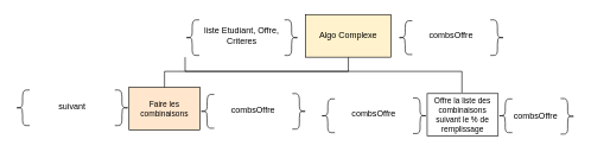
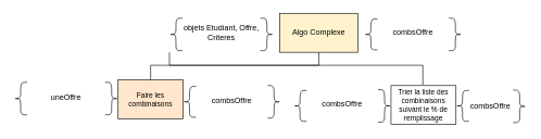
- <mxCell id="8" value="liste Etudiant, Offre, Criteres" style="text;html=1;strokeColor=none;fillColor=none;align=center;verticalAlign=middle;whiteSpace=wrap;rounded=0;" vertex="1" parent="7"><mxGeometry x="10" y="5" width="140" height="35" as="geometry" /></mxCell>
+ <mxCell id="8" value="objets Etudiant, Offre, Criteres" style="text;html=1;strokeColor=none;fillColor=none;align=center;verticalAlign=middle;whiteSpace=wrap;rounded=0;" vertex="1" parent="7"><mxGeometry x="10" y="5" width="140" height="35" as="geometry" /></mxCell>
- <mxCell id="20" value="suivant" style="text;html=1;strokeColor=none;fillColor=none;align=center;verticalAlign=middle;whiteSpace=wrap;rounded=0;" vertex="1" parent="19"><mxGeometry x="10" y="5" width="140" height="35" as="geometry" /></mxCell>
+ <mxCell id="20" value="uneOffre" style="text;html=1;strokeColor=none;fillColor=none;align=center;verticalAlign=middle;whiteSpace=wrap;rounded=0;" vertex="1" parent="19"><mxGeometry x="10" y="5" width="140" height="35" as="geometry" /></mxCell>
- <mxCell id="2" value="Offre la liste des combinaisons suivant le % de remplissage" style="whiteSpace=wrap;html=1;align=center;verticalAlign=middle;treeFolding=1;treeMoving=1;newEdgeStyle={&quot;edgeStyle&quot;:&quot;elbowEdgeStyle&quot;,&quot;startArrow&quot;:&quot;none&quot;,&quot;endArrow&quot;:&quot;none&quot;};fontFamily=Helvetica;fontSize=11;fontColor=default;" vertex="1" parent="1"><mxGeometry x="600" y="131.25" width="100" height="60" as="geometry" /></mxCell>
+ <mxCell id="2" value="Trier la liste des combinaisons suivant le % de remplissage" style="whiteSpace=wrap;html=1;align=center;verticalAlign=middle;treeFolding=1;treeMoving=1;newEdgeStyle={&quot;edgeStyle&quot;:&quot;elbowEdgeStyle&quot;,&quot;startArrow&quot;:&quot;none&quot;,&quot;endArrow&quot;:&quot;none&quot;};fontFamily=Helvetica;fontSize=11;fontColor=default;" vertex="1" parent="1"><mxGeometry x="600" y="131.25" width="100" height="60" as="geometry" /></mxCell>
